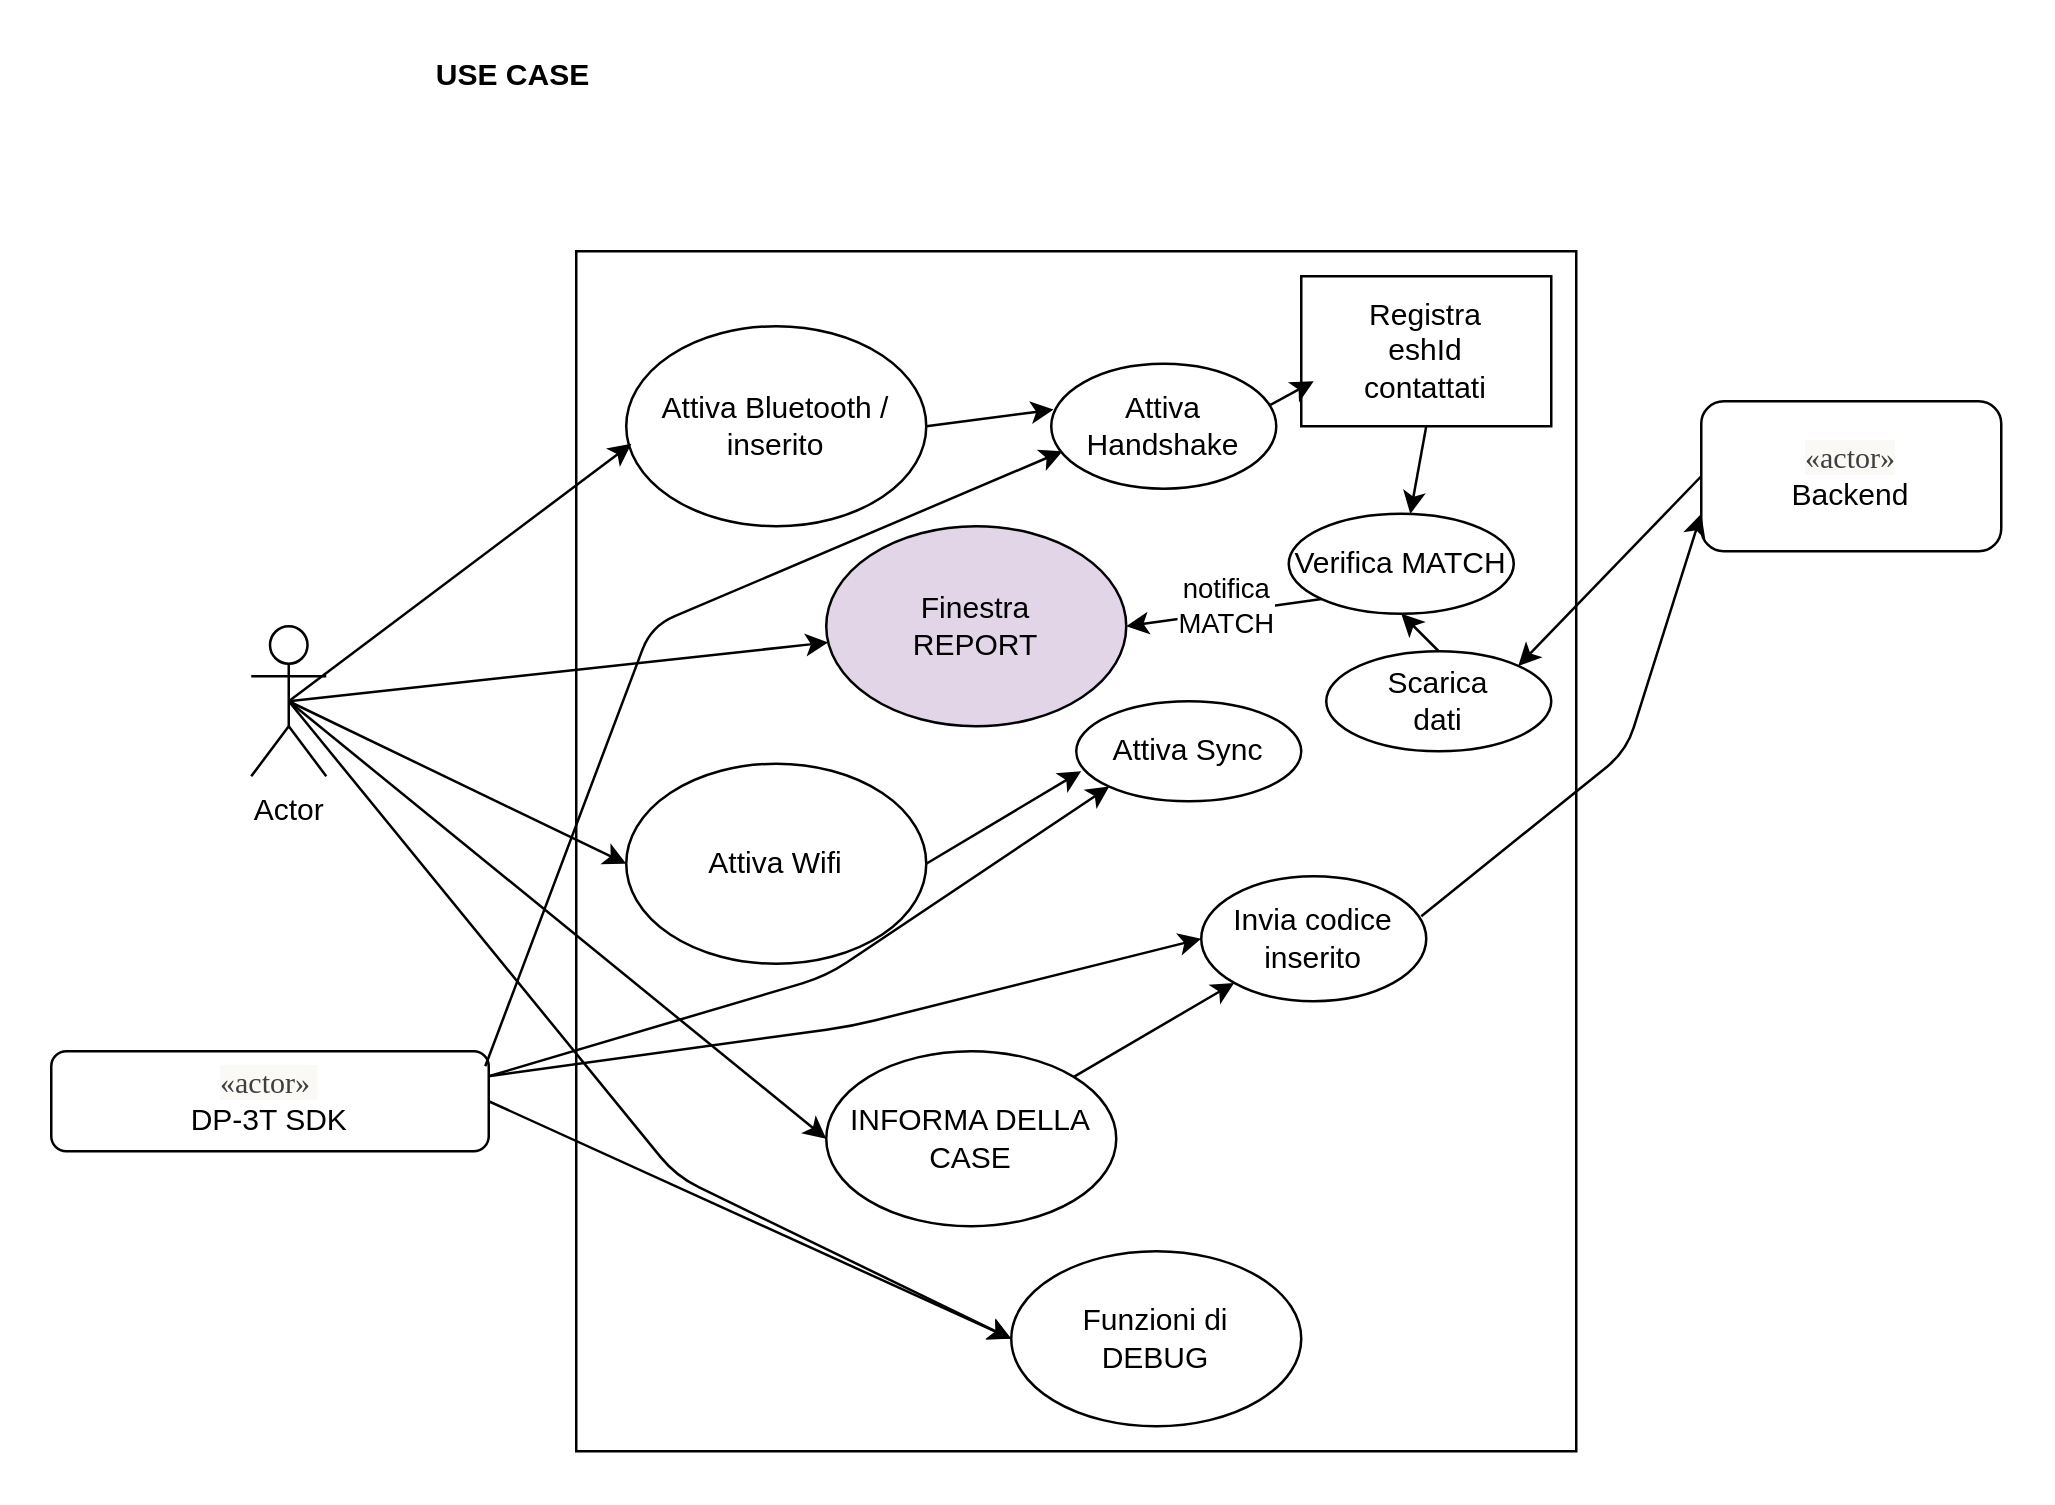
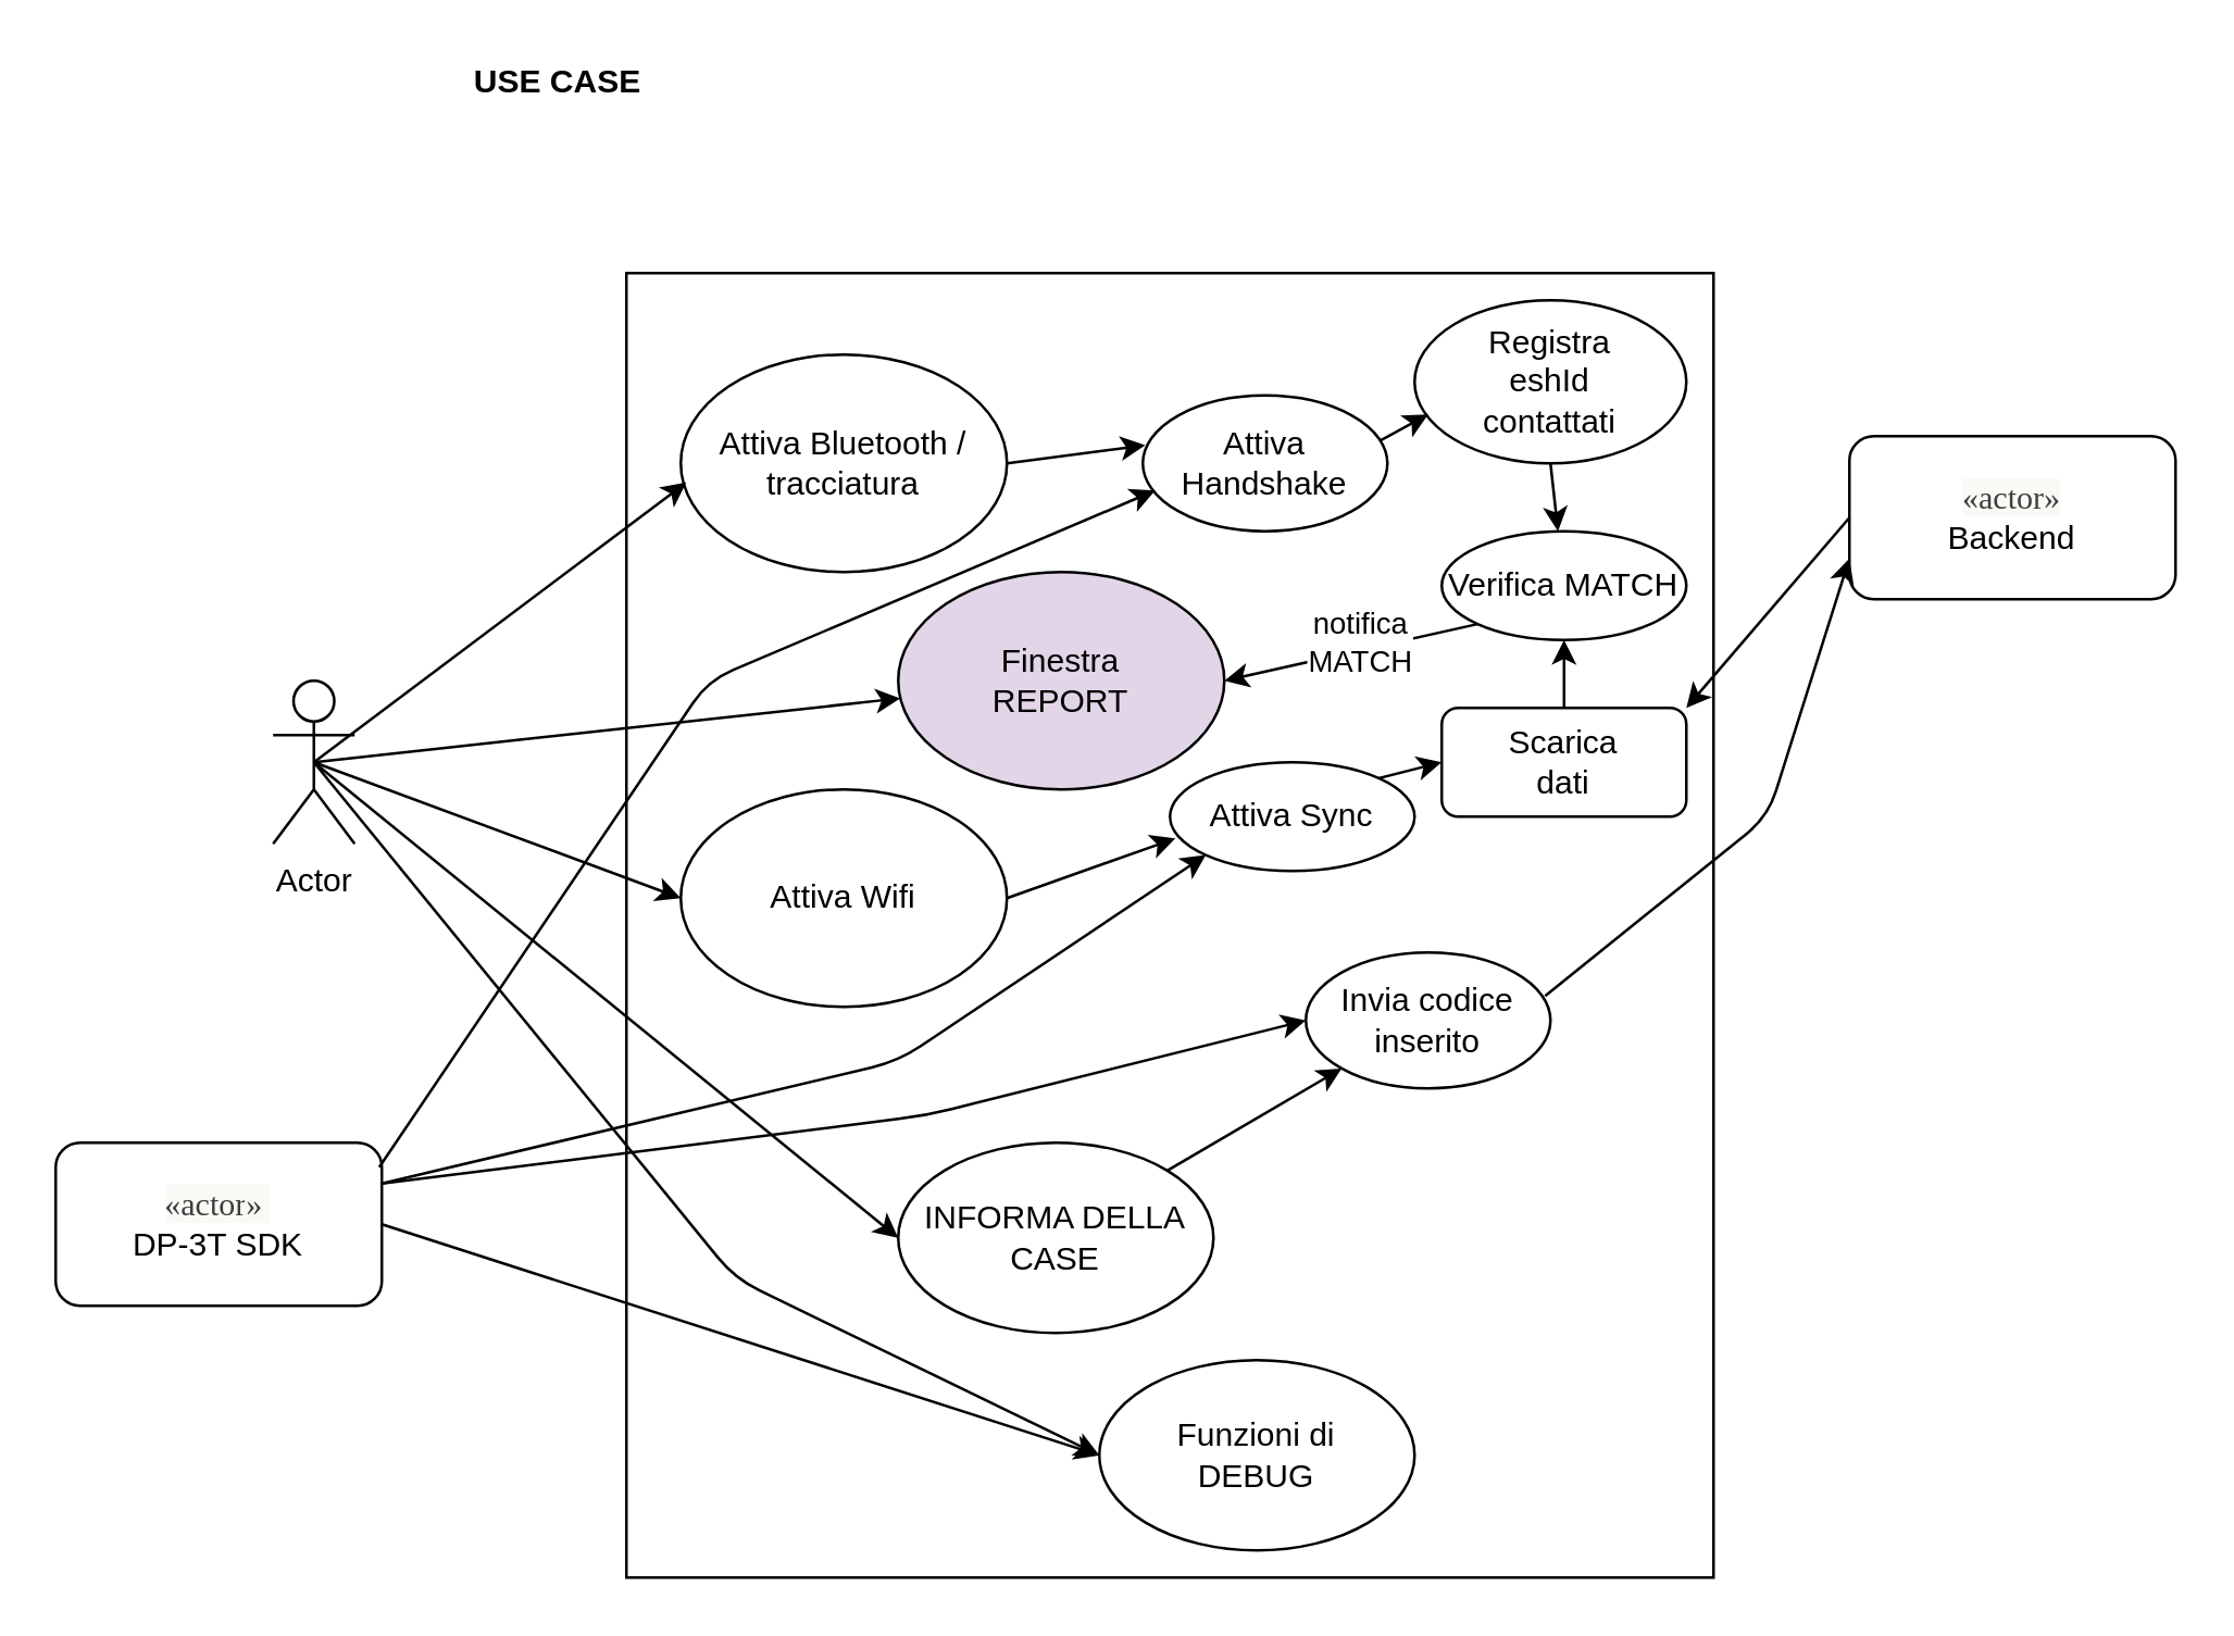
- <mxCell id="9" value="Registra&lt;br&gt;eshId&lt;br&gt;contattati" style="whiteSpace=wrap;html=1;rounded=0;" vertex="1" parent="1"><mxGeometry x="520" y="110" width="100" height="60" as="geometry" /></mxCell>
+ <mxCell id="9" value="Registra&lt;br&gt;eshId&lt;br&gt;contattati" style="ellipse;whiteSpace=wrap;html=1;" vertex="1" parent="1"><mxGeometry x="520" y="110" width="100" height="60" as="geometry" /></mxCell>
- <mxCell id="5" value="Attiva Bluetooth / inserito" style="ellipse;whiteSpace=wrap;html=1;" vertex="1" parent="1"><mxGeometry x="250" y="130" width="120" height="80" as="geometry" /></mxCell>
+ <mxCell id="5" value="Attiva Bluetooth / tracciatura" style="ellipse;whiteSpace=wrap;html=1;" vertex="1" parent="1"><mxGeometry x="250" y="130" width="120" height="80" as="geometry" /></mxCell>
- <mxCell id="27" value="Verifica MATCH" style="ellipse;whiteSpace=wrap;html=1;" vertex="1" parent="1"><mxGeometry x="515" y="205" width="90" height="40" as="geometry" /></mxCell>
+ <mxCell id="27" value="Verifica MATCH" style="ellipse;whiteSpace=wrap;html=1;" vertex="1" parent="1"><mxGeometry x="530" y="195" width="90" height="40" as="geometry" /></mxCell>
- <mxCell id="18" value="Scarica&lt;br&gt;dati" style="ellipse;whiteSpace=wrap;html=1;" vertex="1" parent="1"><mxGeometry x="530" y="260" width="90" height="40" as="geometry" /></mxCell>
+ <mxCell id="18" value="Scarica&lt;br&gt;dati" style="whiteSpace=wrap;html=1;rounded=1;" vertex="1" parent="1"><mxGeometry x="530" y="260" width="90" height="40" as="geometry" /></mxCell>
+ <mxCell id="20" value="" style="endArrow=classic;html=1;entryX=0;entryY=0.5;entryDx=0;entryDy=0;exitX=1;exitY=0;exitDx=0;exitDy=0;" edge="1" parent="1" source="15" target="18"><mxGeometry width="50" height="50" relative="1" as="geometry"><mxPoint x="400" y="310" as="sourcePoint" /><mxPoint x="440" y="280" as="targetPoint" /></mxGeometry></mxCell>
- <mxCell id="12" value="Attiva Wifi" style="ellipse;whiteSpace=wrap;html=1;" vertex="1" parent="1"><mxGeometry x="250" y="305" width="120" height="80" as="geometry" /></mxCell>
+ <mxCell id="12" value="Attiva Wifi" style="ellipse;whiteSpace=wrap;html=1;" vertex="1" parent="1"><mxGeometry x="250" y="290" width="120" height="80" as="geometry" /></mxCell>
- <mxCell id="3" value="&lt;font&gt;&lt;span style=&quot;font-size: 12px ; color: rgb(62 , 63 , 62) ; font-family: &amp;#34;crimson text&amp;#34; , &amp;#34;garamond&amp;#34; , &amp;#34;times new roman&amp;#34; , serif ; text-align: left ; background-color: rgb(250 , 249 , 246)&quot;&gt;«actor&lt;/span&gt;&lt;span style=&quot;color: rgb(62 , 63 , 62) ; font-family: &amp;#34;crimson text&amp;#34; , &amp;#34;garamond&amp;#34; , &amp;#34;times new roman&amp;#34; , serif ; text-align: left ; background-color: rgb(250 , 249 , 246)&quot;&gt;&lt;font style=&quot;font-size: 12px&quot;&gt;»&lt;/font&gt;&lt;/span&gt;&lt;span style=&quot;font-size: 12px ; color: rgb(62 , 63 , 62) ; font-family: &amp;#34;crimson text&amp;#34; , &amp;#34;garamond&amp;#34; , &amp;#34;times new roman&amp;#34; , serif ; text-align: left ; background-color: rgb(250 , 249 , 246)&quot;&gt;&amp;nbsp;&lt;br&gt;&lt;/span&gt;DP-3T SDK&lt;/font&gt;" style="rounded=1;whiteSpace=wrap;html=1;" vertex="1" parent="1"><mxGeometry x="20" y="420" width="175" height="40" as="geometry" /></mxCell>
+ <mxCell id="3" value="&lt;font&gt;&lt;span style=&quot;font-size: 12px ; color: rgb(62 , 63 , 62) ; font-family: &amp;#34;crimson text&amp;#34; , &amp;#34;garamond&amp;#34; , &amp;#34;times new roman&amp;#34; , serif ; text-align: left ; background-color: rgb(250 , 249 , 246)&quot;&gt;«actor&lt;/span&gt;&lt;span style=&quot;color: rgb(62 , 63 , 62) ; font-family: &amp;#34;crimson text&amp;#34; , &amp;#34;garamond&amp;#34; , &amp;#34;times new roman&amp;#34; , serif ; text-align: left ; background-color: rgb(250 , 249 , 246)&quot;&gt;&lt;font style=&quot;font-size: 12px&quot;&gt;»&lt;/font&gt;&lt;/span&gt;&lt;span style=&quot;font-size: 12px ; color: rgb(62 , 63 , 62) ; font-family: &amp;#34;crimson text&amp;#34; , &amp;#34;garamond&amp;#34; , &amp;#34;times new roman&amp;#34; , serif ; text-align: left ; background-color: rgb(250 , 249 , 246)&quot;&gt;&amp;nbsp;&lt;br&gt;&lt;/span&gt;DP-3T SDK&lt;/font&gt;" style="rounded=1;whiteSpace=wrap;html=1;" vertex="1" parent="1"><mxGeometry x="20" y="420" width="120" height="60" as="geometry" /></mxCell>
